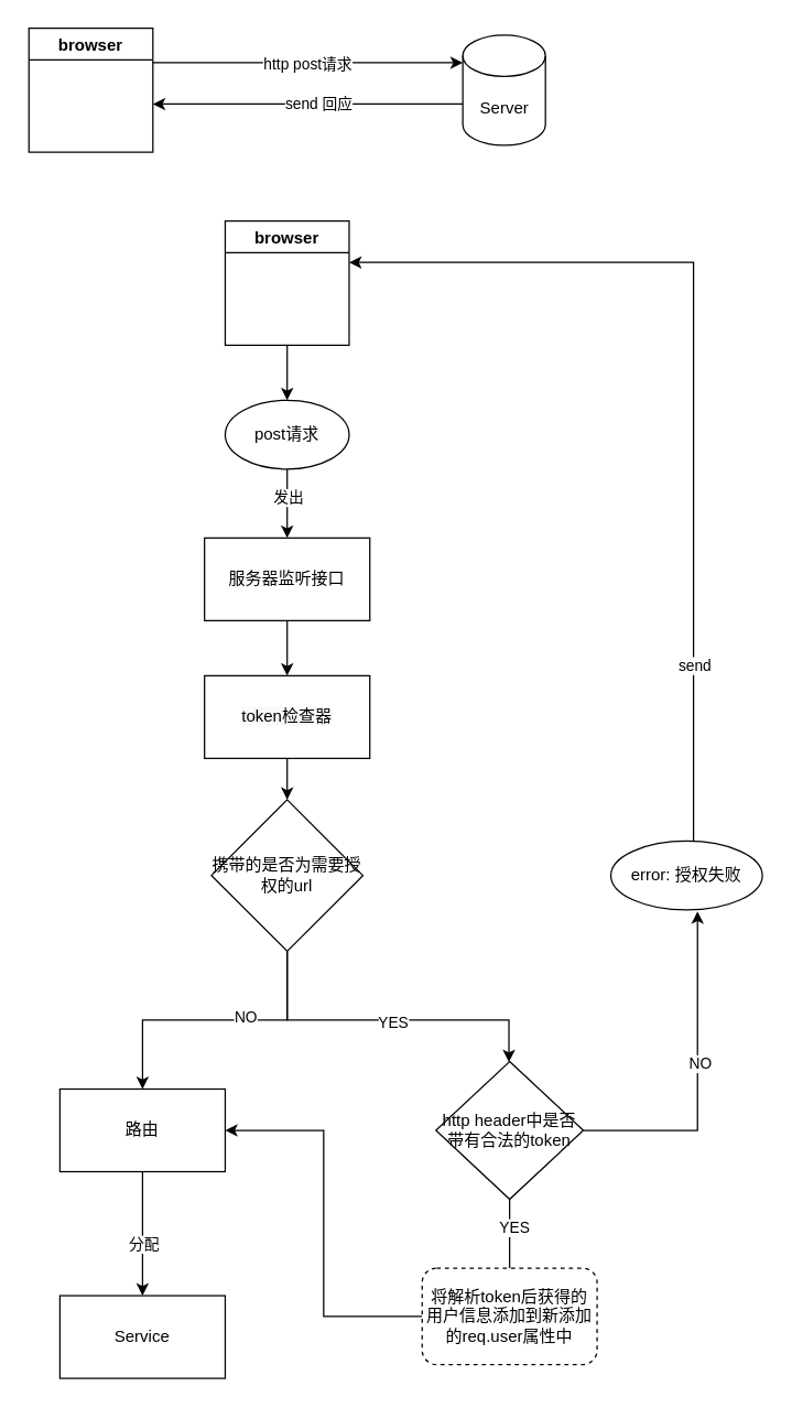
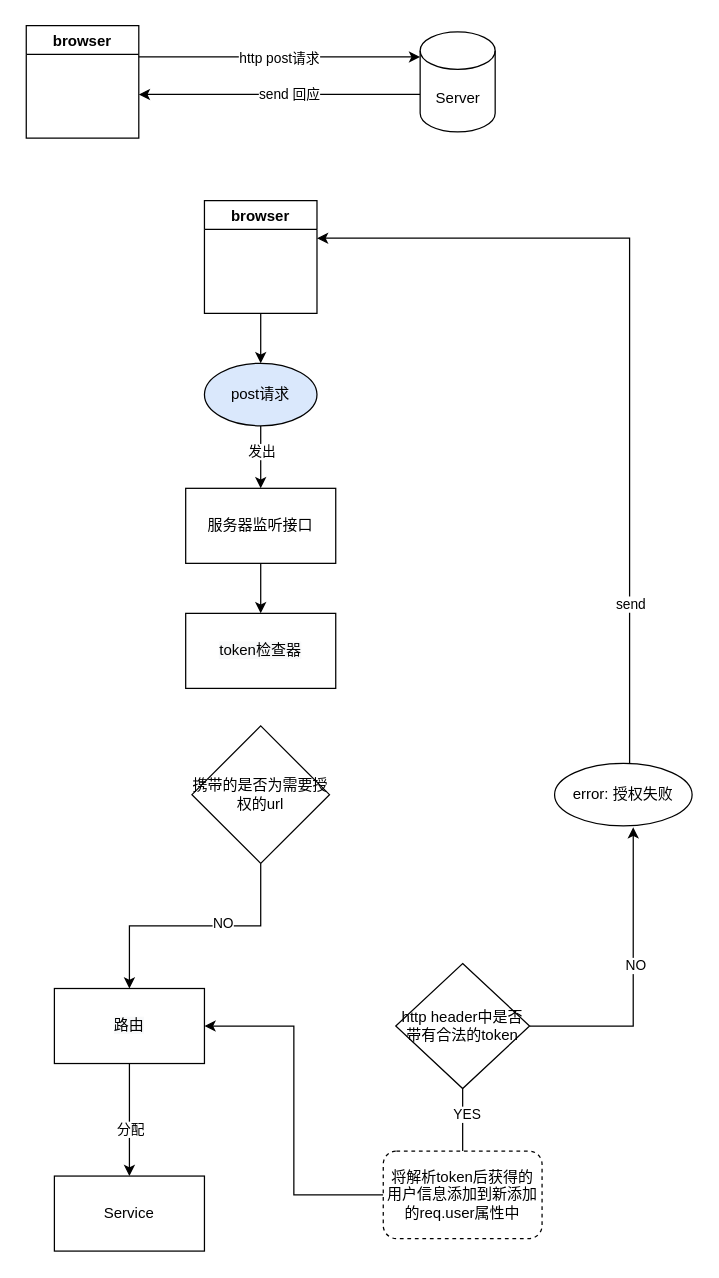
- <mxCell id="16" value="post请求" style="ellipse;whiteSpace=wrap;html=1;" parent="1" vertex="1"><mxGeometry x="163" y="290" width="90" height="50" as="geometry" /></mxCell>
+ <mxCell id="16" value="post请求" style="ellipse;whiteSpace=wrap;html=1;fillColor=#dae8fc;" parent="1" vertex="1"><mxGeometry x="163" y="290" width="90" height="50" as="geometry" /></mxCell>
- <mxCell id="10" style="edgeStyle=orthogonalEdgeStyle;rounded=0;orthogonalLoop=1;jettySize=auto;html=1;exitX=0.5;exitY=1;exitDx=0;exitDy=0;entryX=0.5;entryY=0;entryDx=0;entryDy=0;" parent="1" source="11" target="21" edge="1"><mxGeometry relative="1" as="geometry" /></mxCell>
- <mxCell id="19" style="edgeStyle=orthogonalEdgeStyle;rounded=0;orthogonalLoop=1;jettySize=auto;html=1;" parent="1" source="21" target="31" edge="1"><mxGeometry relative="1" as="geometry"><Array as="points"><mxPoint x="208" y="740" /><mxPoint x="369" y="740" /></Array></mxGeometry></mxCell>
- <mxCell id="20" value="YES" style="edgeLabel;html=1;align=center;verticalAlign=middle;resizable=0;points=[];" parent="19" vertex="1" connectable="0"><mxGeometry x="0.042" y="-1" relative="1" as="geometry"><mxPoint as="offset" /></mxGeometry></mxCell>
